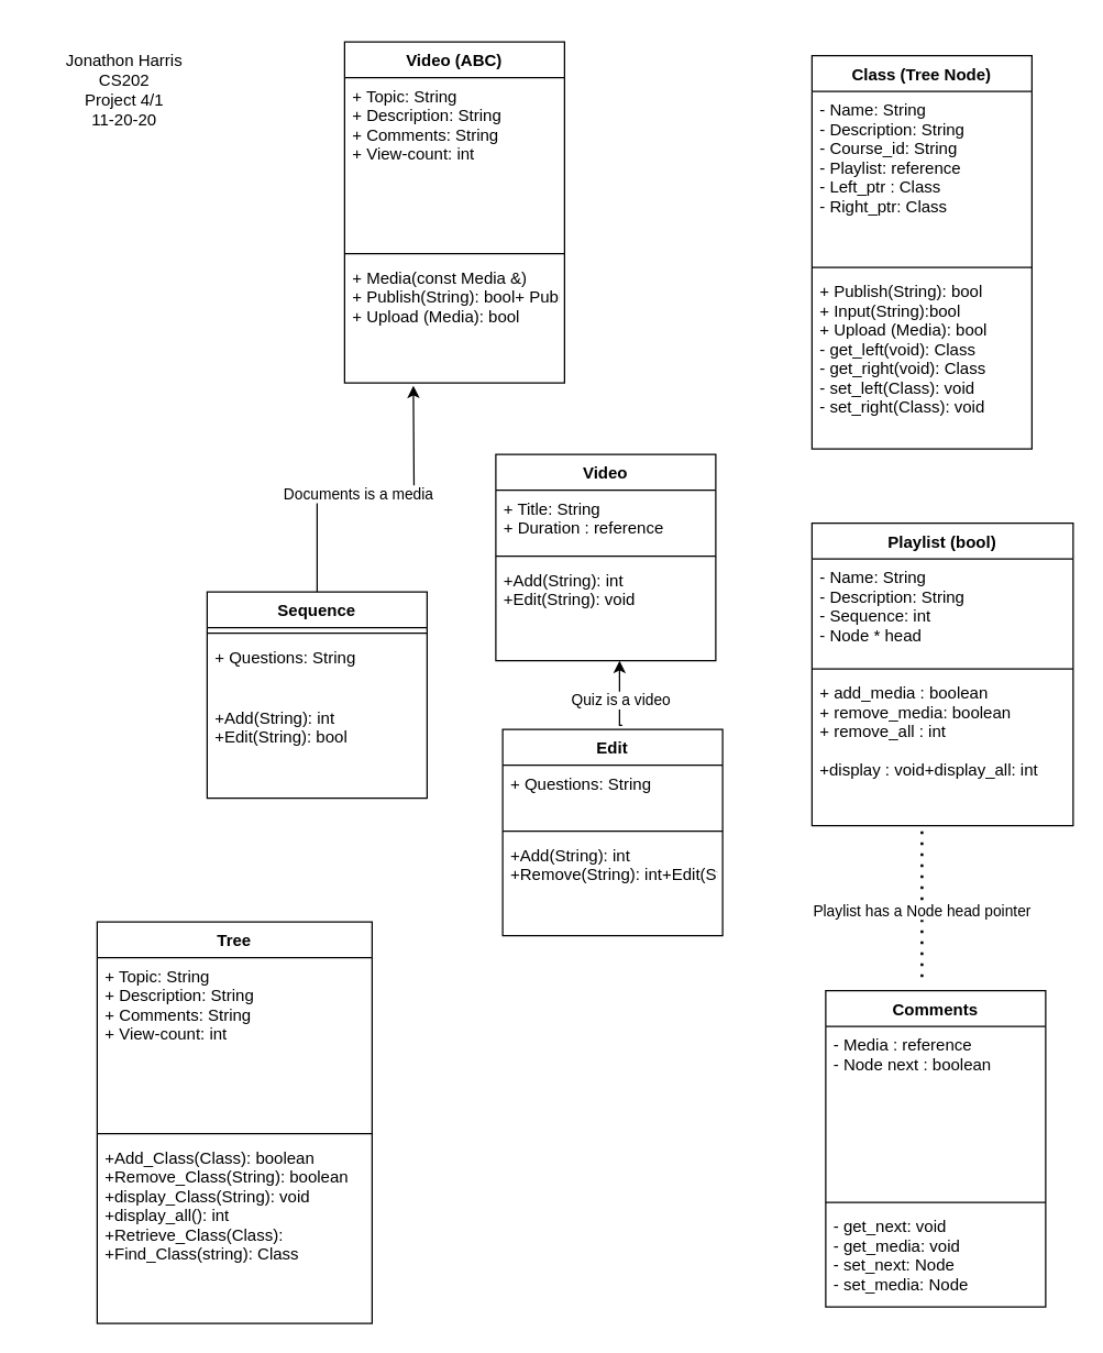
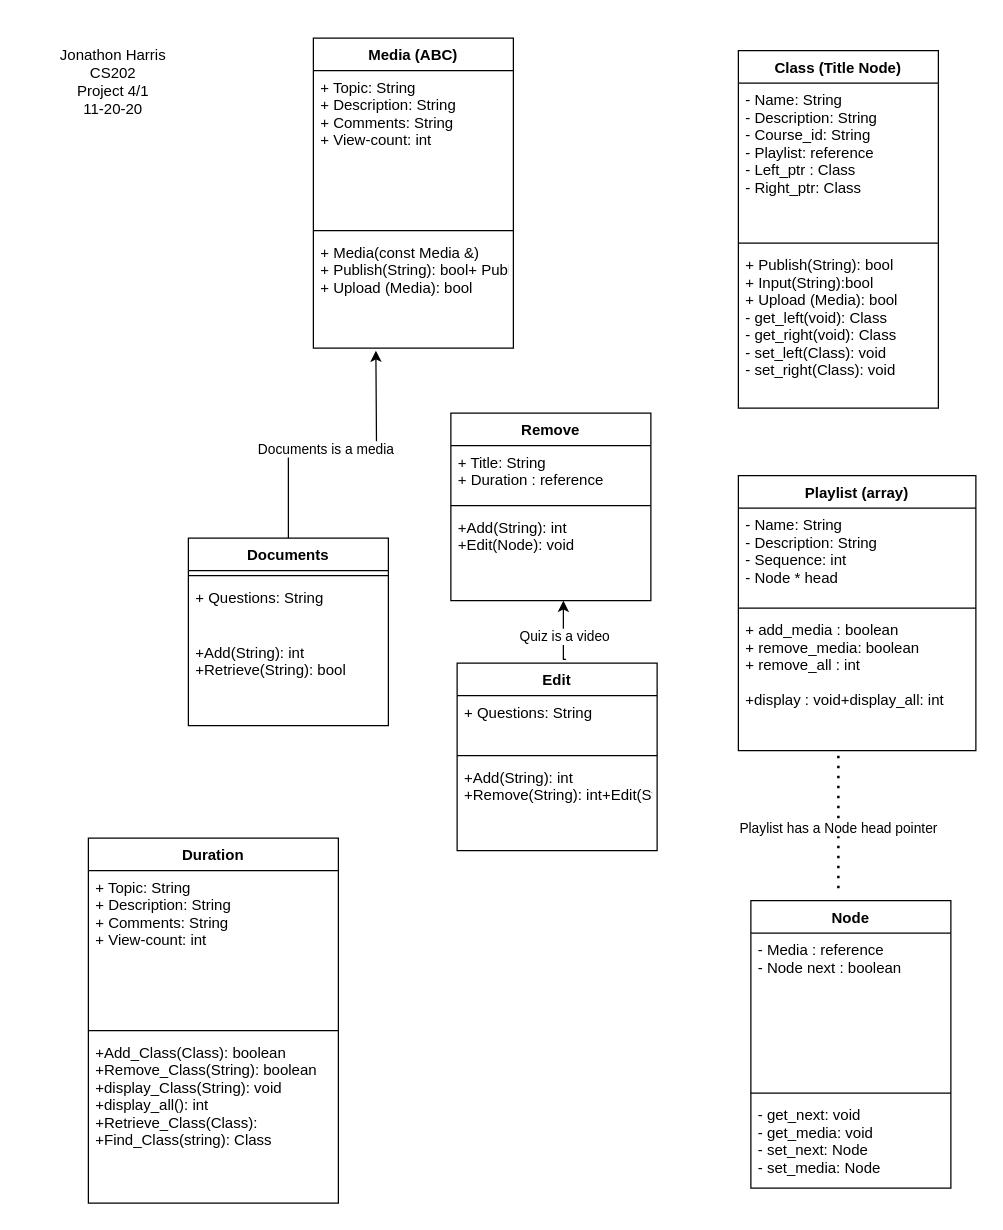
- <mxCell id="2" value="Video (ABC)" style="swimlane;fontStyle=1;align=center;verticalAlign=top;childLayout=stackLayout;horizontal=1;startSize=26;horizontalStack=0;resizeParent=1;resizeParentMax=0;resizeLast=0;collapsible=1;marginBottom=0;" parent="1" vertex="1"><mxGeometry x="250" y="30" width="160" height="248" as="geometry" /></mxCell>
+ <mxCell id="2" value="Media (ABC)" style="swimlane;fontStyle=1;align=center;verticalAlign=top;childLayout=stackLayout;horizontal=1;startSize=26;horizontalStack=0;resizeParent=1;resizeParentMax=0;resizeLast=0;collapsible=1;marginBottom=0;" parent="1" vertex="1"><mxGeometry x="250" y="30" width="160" height="248" as="geometry" /></mxCell>
- <mxCell id="10" value="Class (Tree Node)" style="swimlane;fontStyle=1;align=center;verticalAlign=top;childLayout=stackLayout;horizontal=1;startSize=26;horizontalStack=0;resizeParent=1;resizeParentMax=0;resizeLast=0;collapsible=1;marginBottom=0;" parent="1" vertex="1"><mxGeometry x="590" y="40" width="160" height="286" as="geometry" /></mxCell>
+ <mxCell id="10" value="Class (Title Node)" style="swimlane;fontStyle=1;align=center;verticalAlign=top;childLayout=stackLayout;horizontal=1;startSize=26;horizontalStack=0;resizeParent=1;resizeParentMax=0;resizeLast=0;collapsible=1;marginBottom=0;" parent="1" vertex="1"><mxGeometry x="590" y="40" width="160" height="286" as="geometry" /></mxCell>
- <mxCell id="14" value="Video" style="swimlane;fontStyle=1;align=center;verticalAlign=top;childLayout=stackLayout;horizontal=1;startSize=26;horizontalStack=0;resizeParent=1;resizeParentMax=0;resizeLast=0;collapsible=1;marginBottom=0;" parent="1" vertex="1"><mxGeometry x="360" y="330" width="160" height="150" as="geometry" /></mxCell>
+ <mxCell id="14" value="Remove" style="swimlane;fontStyle=1;align=center;verticalAlign=top;childLayout=stackLayout;horizontal=1;startSize=26;horizontalStack=0;resizeParent=1;resizeParentMax=0;resizeLast=0;collapsible=1;marginBottom=0;" parent="1" vertex="1"><mxGeometry x="360" y="330" width="160" height="150" as="geometry" /></mxCell>
- <mxCell id="6" value="Playlist (bool)" style="swimlane;fontStyle=1;align=center;verticalAlign=top;childLayout=stackLayout;horizontal=1;startSize=26;horizontalStack=0;resizeParent=1;resizeParentMax=0;resizeLast=0;collapsible=1;marginBottom=0;" parent="1" vertex="1"><mxGeometry x="590" y="380" width="190" height="220" as="geometry" /></mxCell>
+ <mxCell id="6" value="Playlist (array)" style="swimlane;fontStyle=1;align=center;verticalAlign=top;childLayout=stackLayout;horizontal=1;startSize=26;horizontalStack=0;resizeParent=1;resizeParentMax=0;resizeLast=0;collapsible=1;marginBottom=0;" parent="1" vertex="1"><mxGeometry x="590" y="380" width="190" height="220" as="geometry" /></mxCell>
- <mxCell id="17" value="+Add(String): int&#10;+Edit(String): void&#10;" style="text;strokeColor=none;fillColor=none;align=left;verticalAlign=top;spacingLeft=4;spacingRight=4;overflow=hidden;rotatable=0;points=[[0,0.5],[1,0.5]];portConstraint=eastwest;" parent="14" vertex="1"><mxGeometry y="78" width="160" height="72" as="geometry" /></mxCell>
+ <mxCell id="17" value="+Add(String): int&#10;+Edit(Node): void&#10;" style="text;strokeColor=none;fillColor=none;align=left;verticalAlign=top;spacingLeft=4;spacingRight=4;overflow=hidden;rotatable=0;points=[[0,0.5],[1,0.5]];portConstraint=eastwest;" parent="14" vertex="1"><mxGeometry y="78" width="160" height="72" as="geometry" /></mxCell>
- <mxCell id="26" value="Sequence" style="swimlane;fontStyle=1;align=center;verticalAlign=top;childLayout=stackLayout;horizontal=1;startSize=26;horizontalStack=0;resizeParent=1;resizeParentMax=0;resizeLast=0;collapsible=1;marginBottom=0;" vertex="1" parent="1"><mxGeometry x="150" y="430" width="160" height="150" as="geometry" /></mxCell>
+ <mxCell id="26" value="Documents" style="swimlane;fontStyle=1;align=center;verticalAlign=top;childLayout=stackLayout;horizontal=1;startSize=26;horizontalStack=0;resizeParent=1;resizeParentMax=0;resizeLast=0;collapsible=1;marginBottom=0;" vertex="1" parent="1"><mxGeometry x="150" y="430" width="160" height="150" as="geometry" /></mxCell>
- <mxCell id="29" value="+Add(String): int&#10;+Edit(String): bool&#10;" style="text;strokeColor=none;fillColor=none;align=left;verticalAlign=top;spacingLeft=4;spacingRight=4;overflow=hidden;rotatable=0;points=[[0,0.5],[1,0.5]];portConstraint=eastwest;" vertex="1" parent="26"><mxGeometry y="78" width="160" height="72" as="geometry" /></mxCell>
+ <mxCell id="29" value="+Add(String): int&#10;+Retrieve(String): bool&#10;" style="text;strokeColor=none;fillColor=none;align=left;verticalAlign=top;spacingLeft=4;spacingRight=4;overflow=hidden;rotatable=0;points=[[0,0.5],[1,0.5]];portConstraint=eastwest;" vertex="1" parent="26"><mxGeometry y="78" width="160" height="72" as="geometry" /></mxCell>
- <mxCell id="36" value="Tree" style="swimlane;fontStyle=1;align=center;verticalAlign=top;childLayout=stackLayout;horizontal=1;startSize=26;horizontalStack=0;resizeParent=1;resizeParentMax=0;resizeLast=0;collapsible=1;marginBottom=0;" vertex="1" parent="1"><mxGeometry x="70" y="670" width="200" height="292" as="geometry" /></mxCell>
+ <mxCell id="36" value="Duration" style="swimlane;fontStyle=1;align=center;verticalAlign=top;childLayout=stackLayout;horizontal=1;startSize=26;horizontalStack=0;resizeParent=1;resizeParentMax=0;resizeLast=0;collapsible=1;marginBottom=0;" vertex="1" parent="1"><mxGeometry x="70" y="670" width="200" height="292" as="geometry" /></mxCell>
- <mxCell id="30" value="Comments" style="swimlane;fontStyle=1;align=center;verticalAlign=top;childLayout=stackLayout;horizontal=1;startSize=26;horizontalStack=0;resizeParent=1;resizeParentMax=0;resizeLast=0;collapsible=1;marginBottom=0;" vertex="1" parent="1"><mxGeometry x="600" y="720" width="160" height="230" as="geometry" /></mxCell>
+ <mxCell id="30" value="Node" style="swimlane;fontStyle=1;align=center;verticalAlign=top;childLayout=stackLayout;horizontal=1;startSize=26;horizontalStack=0;resizeParent=1;resizeParentMax=0;resizeLast=0;collapsible=1;marginBottom=0;" vertex="1" parent="1"><mxGeometry x="600" y="720" width="160" height="230" as="geometry" /></mxCell>
